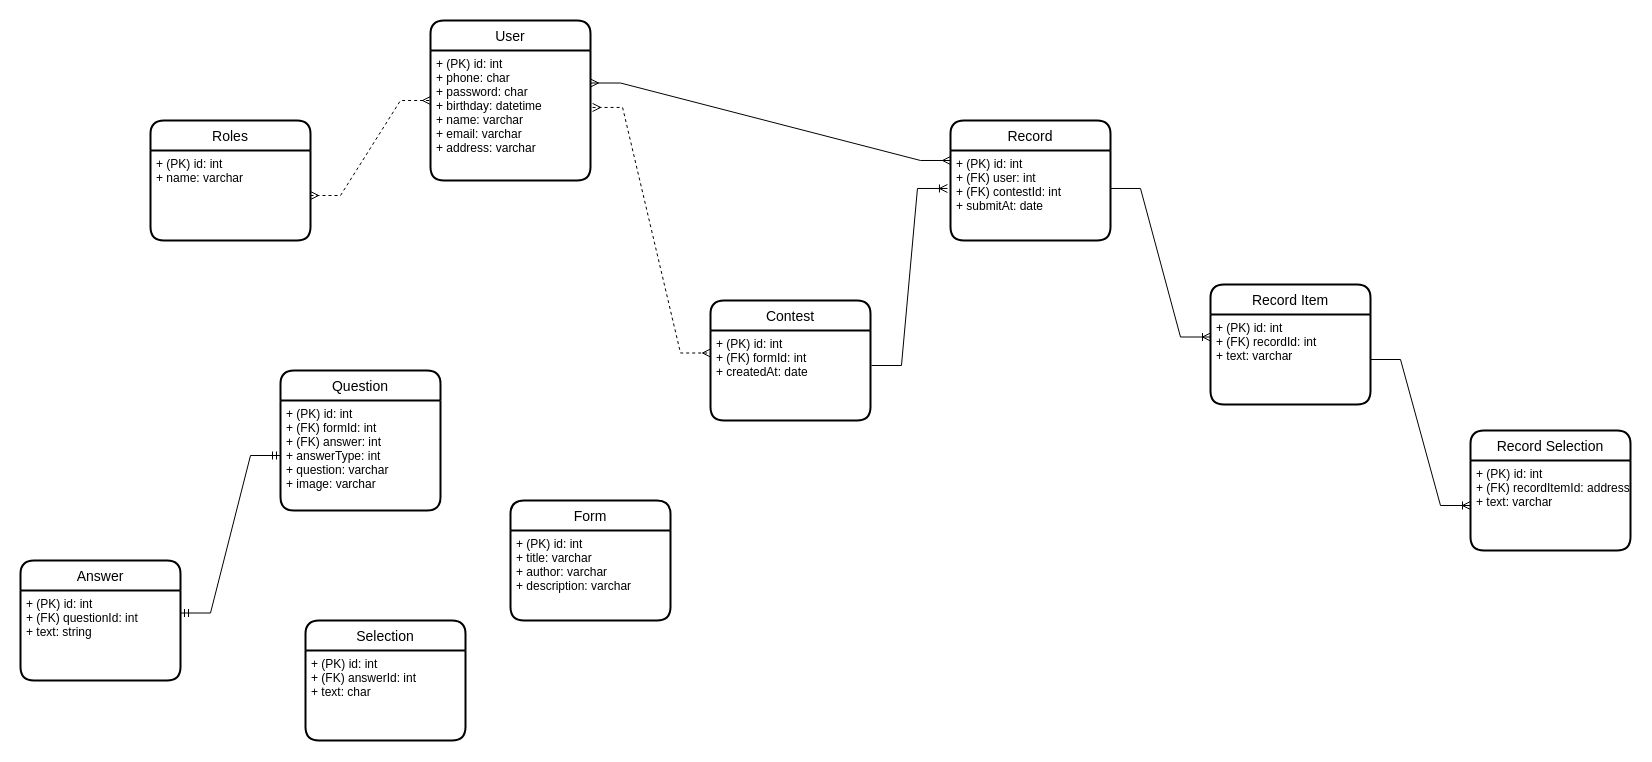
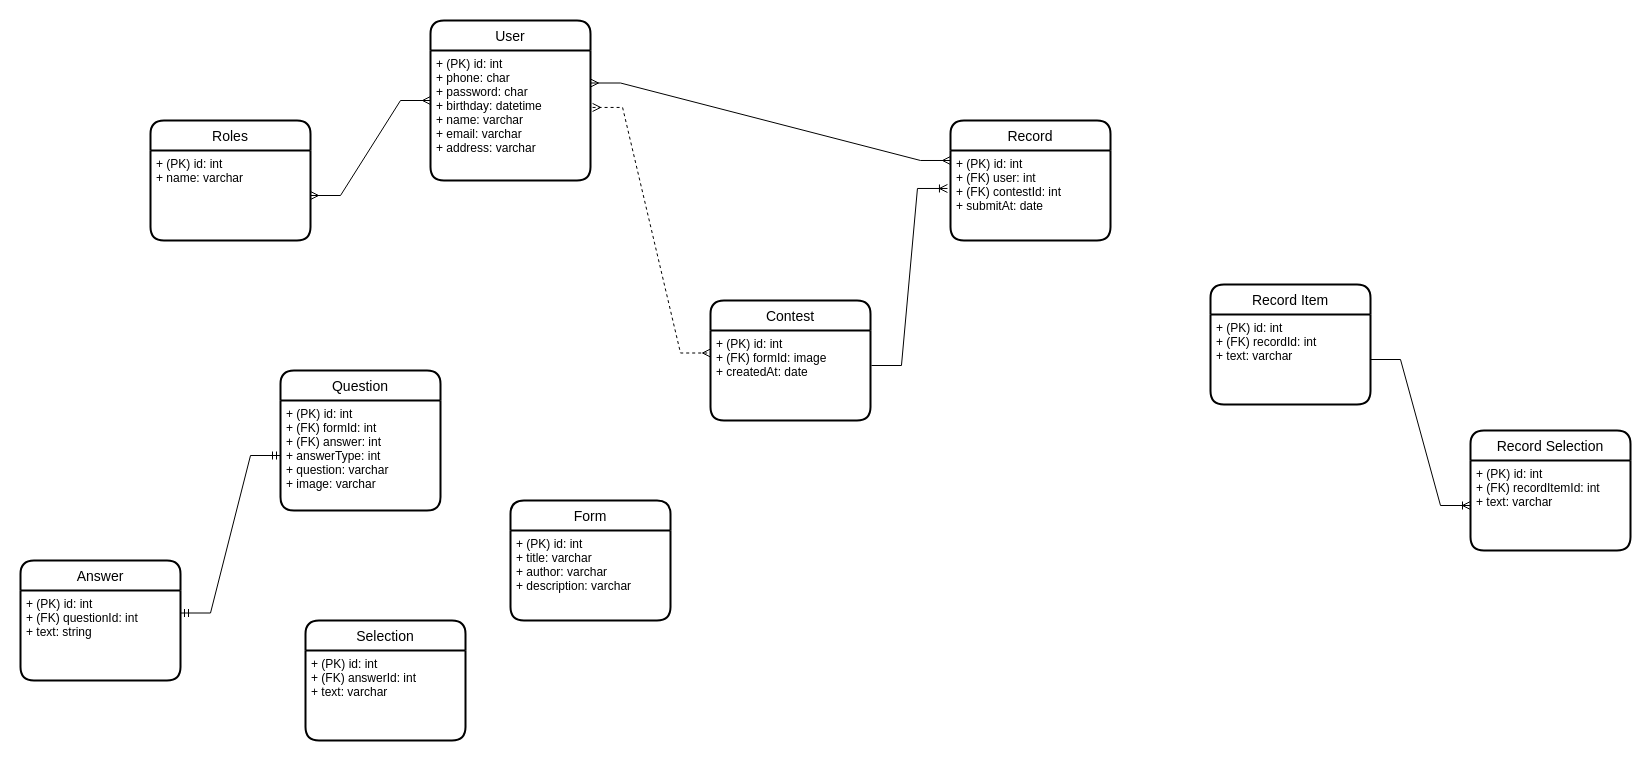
- <mxCell id="6" value="" style="edgeStyle=entityRelationEdgeStyle;fontSize=12;html=1;endArrow=ERmany;startArrow=ERmany;rounded=0;exitX=1;exitY=0.5;exitDx=0;exitDy=0;entryX=0;entryY=0.5;entryDx=0;entryDy=0;dashed=1;" parent="1" source="5" target="2" edge="1"><mxGeometry width="100" height="100" relative="1" as="geometry"><mxPoint x="310" y="230" as="sourcePoint" /><mxPoint x="410" y="130" as="targetPoint" /></mxGeometry></mxCell>
+ <mxCell id="6" value="" style="edgeStyle=entityRelationEdgeStyle;fontSize=12;html=1;endArrow=ERmany;startArrow=ERmany;rounded=0;exitX=1;exitY=0.5;exitDx=0;exitDy=0;entryX=0;entryY=0.5;entryDx=0;entryDy=0;" parent="1" source="5" target="2" edge="1"><mxGeometry width="100" height="100" relative="1" as="geometry"><mxPoint x="310" y="230" as="sourcePoint" /><mxPoint x="410" y="130" as="targetPoint" /></mxGeometry></mxCell>
- <mxCell id="22" value="" style="edgeStyle=entityRelationEdgeStyle;fontSize=12;html=1;endArrow=ERoneToMany;rounded=0;entryX=0;entryY=0.25;entryDx=0;entryDy=0;exitX=1;exitY=0.422;exitDx=0;exitDy=0;exitPerimeter=0;" parent="1" source="19" target="21" edge="1"><mxGeometry width="100" height="100" relative="1" as="geometry"><mxPoint x="1130" y="140" as="sourcePoint" /><mxPoint x="1210" y="60" as="targetPoint" /></mxGeometry></mxCell>
- <mxCell id="16" value="+ (PK) id: int&#10;+ (FK) formId: int&#10;+ createdAt: date" style="align=left;strokeColor=none;fillColor=none;spacingLeft=4;fontSize=12;verticalAlign=top;resizable=0;rotatable=0;part=1;" parent="15" vertex="1"><mxGeometry y="30" width="160" height="90" as="geometry" /></mxCell>
+ <mxCell id="16" value="+ (PK) id: int&#10;+ (FK) formId: image&#10;+ createdAt: date" style="align=left;strokeColor=none;fillColor=none;spacingLeft=4;fontSize=12;verticalAlign=top;resizable=0;rotatable=0;part=1;" parent="15" vertex="1"><mxGeometry y="30" width="160" height="90" as="geometry" /></mxCell>
- <mxCell id="27" value="+ (PK) id: int&#10;+ (FK) recordItemId: address&#10;+ text: varchar" style="align=left;strokeColor=none;fillColor=none;spacingLeft=4;fontSize=12;verticalAlign=top;resizable=0;rotatable=0;part=1;" vertex="1" parent="26"><mxGeometry y="30" width="160" height="90" as="geometry" /></mxCell>
+ <mxCell id="27" value="+ (PK) id: int&#10;+ (FK) recordItemId: int&#10;+ text: varchar" style="align=left;strokeColor=none;fillColor=none;spacingLeft=4;fontSize=12;verticalAlign=top;resizable=0;rotatable=0;part=1;" vertex="1" parent="26"><mxGeometry y="30" width="160" height="90" as="geometry" /></mxCell>
- <mxCell id="14" value="+ (PK) id: int&#10;+ (FK) answerId: int&#10;+ text: char" style="align=left;strokeColor=none;fillColor=none;spacingLeft=4;fontSize=12;verticalAlign=top;resizable=0;rotatable=0;part=1;" parent="13" vertex="1"><mxGeometry y="30" width="160" height="90" as="geometry" /></mxCell>
+ <mxCell id="14" value="+ (PK) id: int&#10;+ (FK) answerId: int&#10;+ text: varchar" style="align=left;strokeColor=none;fillColor=none;spacingLeft=4;fontSize=12;verticalAlign=top;resizable=0;rotatable=0;part=1;" parent="13" vertex="1"><mxGeometry y="30" width="160" height="90" as="geometry" /></mxCell>
